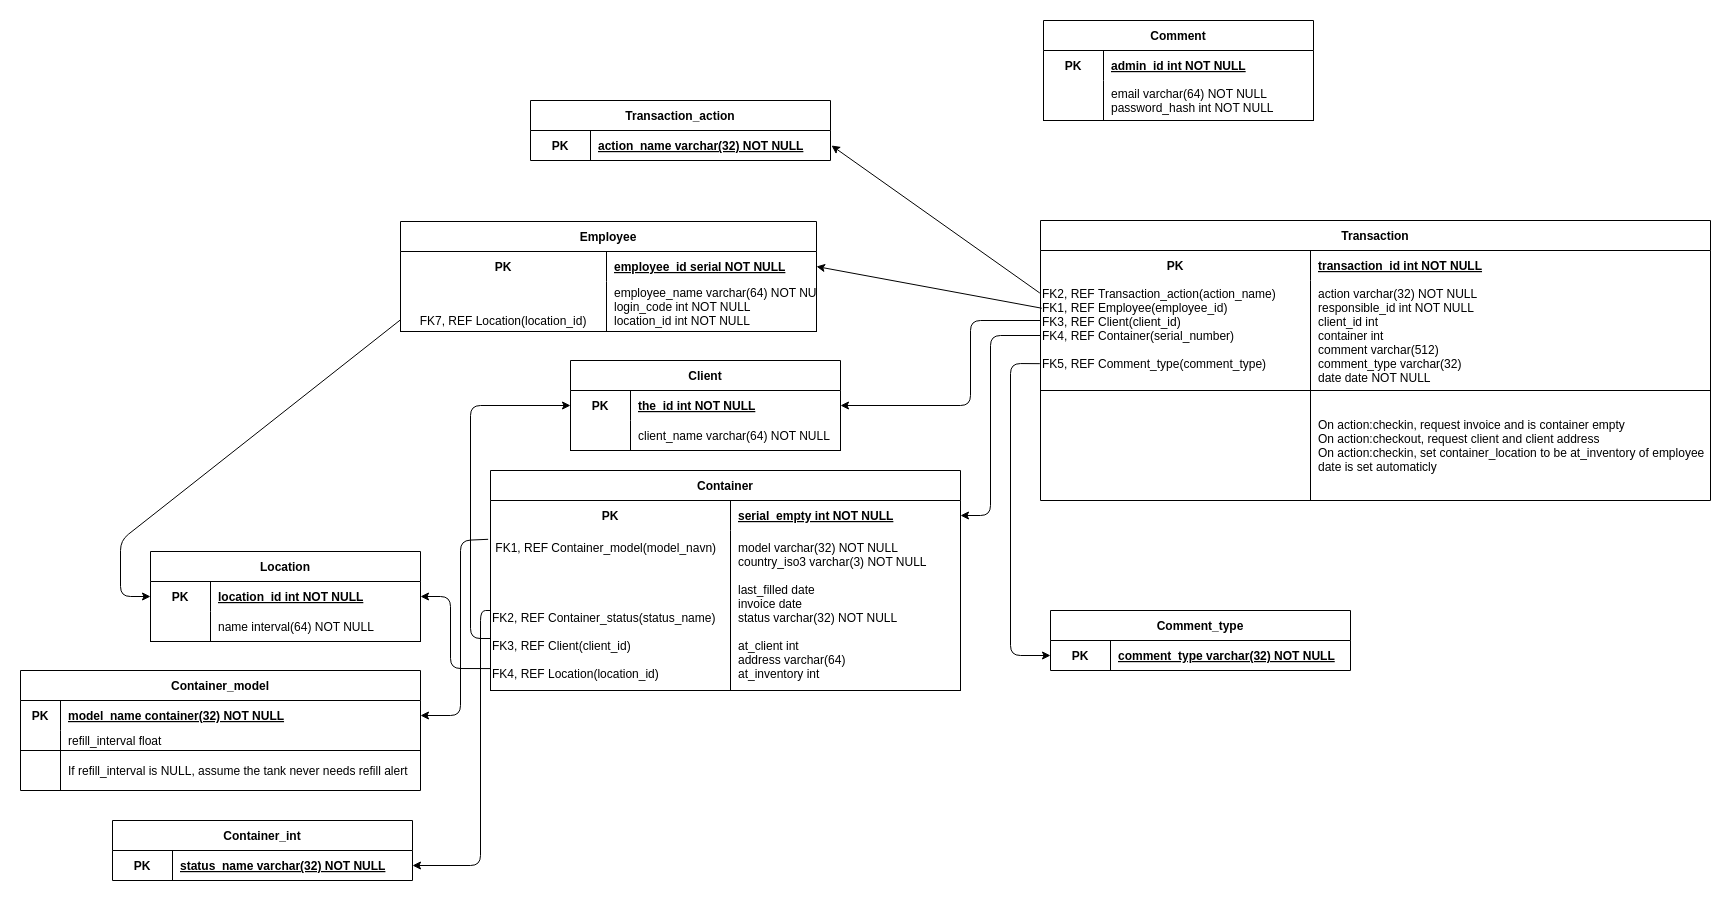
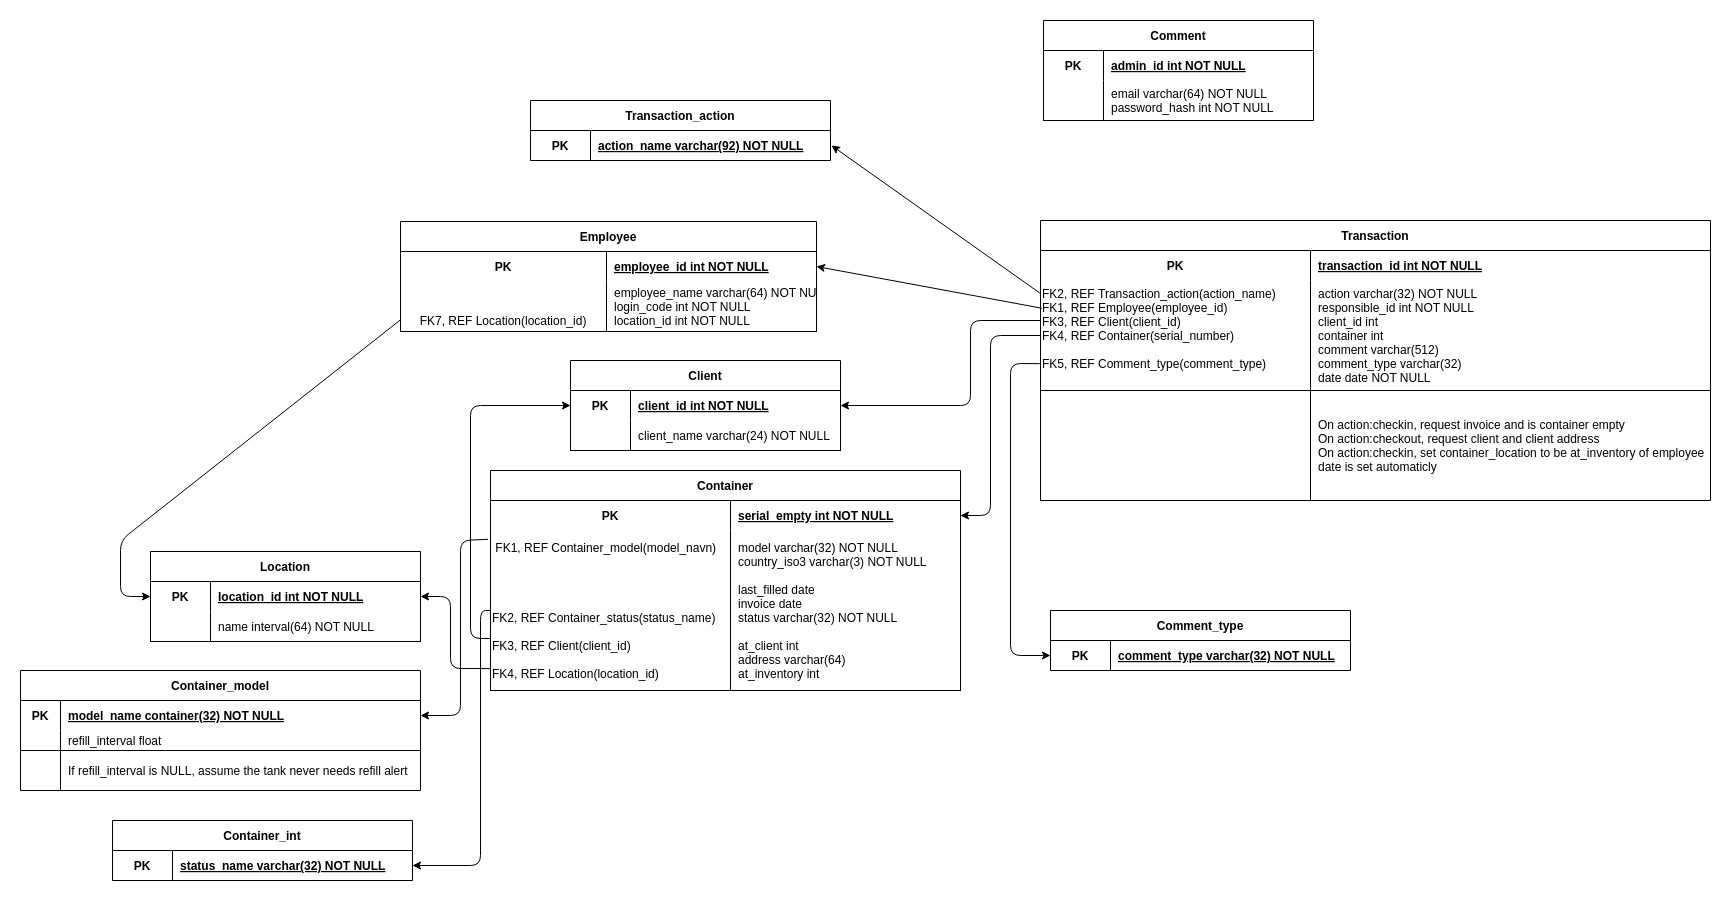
- <mxCell id="15" value="action_name varchar(32) NOT NULL" style="shape=partialRectangle;connectable=0;fillColor=none;top=0;left=0;bottom=0;right=0;align=left;spacingLeft=6;fontStyle=5;overflow=hidden;" parent="13" vertex="1"><mxGeometry x="60" width="240" height="30" as="geometry"><mxRectangle width="240" height="30" as="alternateBounds" /></mxGeometry></mxCell>
+ <mxCell id="15" value="action_name varchar(92) NOT NULL" style="shape=partialRectangle;connectable=0;fillColor=none;top=0;left=0;bottom=0;right=0;align=left;spacingLeft=6;fontStyle=5;overflow=hidden;" parent="13" vertex="1"><mxGeometry x="60" width="240" height="30" as="geometry"><mxRectangle width="240" height="30" as="alternateBounds" /></mxGeometry></mxCell>
- <mxCell id="19" value="employee_id serial NOT NULL" style="shape=partialRectangle;connectable=0;fillColor=none;top=0;left=0;bottom=0;right=0;align=left;spacingLeft=6;fontStyle=5;overflow=hidden;" parent="17" vertex="1"><mxGeometry x="206" width="210" height="30" as="geometry"><mxRectangle width="210" height="30" as="alternateBounds" /></mxGeometry></mxCell>
+ <mxCell id="19" value="employee_id int NOT NULL" style="shape=partialRectangle;connectable=0;fillColor=none;top=0;left=0;bottom=0;right=0;align=left;spacingLeft=6;fontStyle=5;overflow=hidden;" parent="17" vertex="1"><mxGeometry x="206" width="210" height="30" as="geometry"><mxRectangle width="210" height="30" as="alternateBounds" /></mxGeometry></mxCell>
- <mxCell id="33" value="the_id int NOT NULL" style="shape=partialRectangle;connectable=0;fillColor=none;top=0;left=0;bottom=0;right=0;align=left;spacingLeft=6;fontStyle=5;overflow=hidden;" parent="31" vertex="1"><mxGeometry x="60" width="210" height="30" as="geometry"><mxRectangle width="210" height="30" as="alternateBounds" /></mxGeometry></mxCell>
+ <mxCell id="33" value="client_id int NOT NULL" style="shape=partialRectangle;connectable=0;fillColor=none;top=0;left=0;bottom=0;right=0;align=left;spacingLeft=6;fontStyle=5;overflow=hidden;" parent="31" vertex="1"><mxGeometry x="60" width="210" height="30" as="geometry"><mxRectangle width="210" height="30" as="alternateBounds" /></mxGeometry></mxCell>
- <mxCell id="36" value="client_name varchar(64) NOT NULL" style="shape=partialRectangle;connectable=0;fillColor=none;top=0;left=0;bottom=0;right=0;align=left;spacingLeft=6;fontStyle=0;overflow=hidden;" parent="34" vertex="1"><mxGeometry x="60" width="210" height="30" as="geometry"><mxRectangle width="210" height="30" as="alternateBounds" /></mxGeometry></mxCell>
+ <mxCell id="36" value="client_name varchar(24) NOT NULL" style="shape=partialRectangle;connectable=0;fillColor=none;top=0;left=0;bottom=0;right=0;align=left;spacingLeft=6;fontStyle=0;overflow=hidden;" parent="34" vertex="1"><mxGeometry x="60" width="210" height="30" as="geometry"><mxRectangle width="210" height="30" as="alternateBounds" /></mxGeometry></mxCell>
